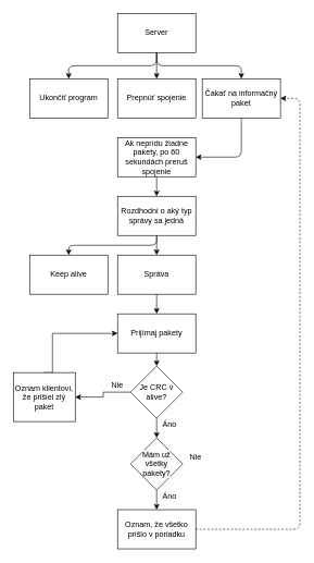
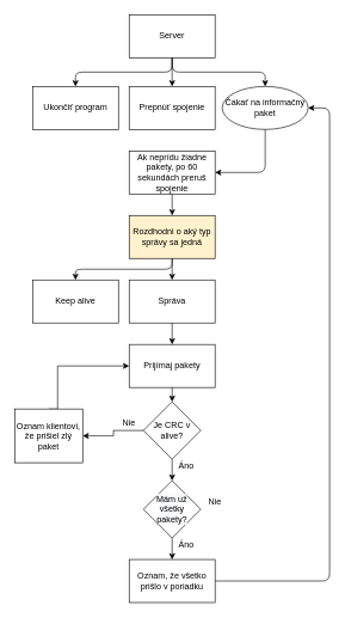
- <mxCell id="5" value="Čakať na informačný paket" style="rounded=0;whiteSpace=wrap;html=1;" vertex="1" parent="1"><mxGeometry x="310" y="120" width="120" height="60" as="geometry" /></mxCell>
+ <mxCell id="5" value="Čakať na informačný paket" style="ellipse;whiteSpace=wrap;html=1;" vertex="1" parent="1"><mxGeometry x="310" y="120" width="120" height="60" as="geometry" /></mxCell>
- <mxCell id="10" value="Rozdhodni o aký typ správy sa jedná" style="rounded=0;whiteSpace=wrap;html=1;" vertex="1" parent="1"><mxGeometry x="180" y="300" width="120" height="60" as="geometry" /></mxCell>
+ <mxCell id="10" value="Rozdhodni o aký typ správy sa jedná" style="rounded=0;whiteSpace=wrap;html=1;fillColor=#fff2cc;" vertex="1" parent="1"><mxGeometry x="180" y="300" width="120" height="60" as="geometry" /></mxCell>
- <mxCell id="23" value="" style="endArrow=classic;html=1;edgeStyle=elbowEdgeStyle;elbow=vertical;exitX=1;exitY=0.5;exitDx=0;exitDy=0;entryX=1;entryY=0.5;entryDx=0;entryDy=0;dashed=1;" edge="1" parent="1" source="18" target="5"><mxGeometry width="50" height="50" relative="1" as="geometry"><mxPoint x="240" y="750" as="sourcePoint" /><mxPoint x="279" y="200" as="targetPoint" /><Array as="points"><mxPoint x="460" y="420" /></Array></mxGeometry></mxCell>
+ <mxCell id="23" value="" style="endArrow=classic;html=1;edgeStyle=elbowEdgeStyle;elbow=vertical;exitX=1;exitY=0.5;exitDx=0;exitDy=0;entryX=1;entryY=0.5;entryDx=0;entryDy=0;" edge="1" parent="1" source="18" target="5"><mxGeometry width="50" height="50" relative="1" as="geometry"><mxPoint x="240" y="750" as="sourcePoint" /><mxPoint x="279" y="200" as="targetPoint" /><Array as="points"><mxPoint x="460" y="420" /></Array></mxGeometry></mxCell>
